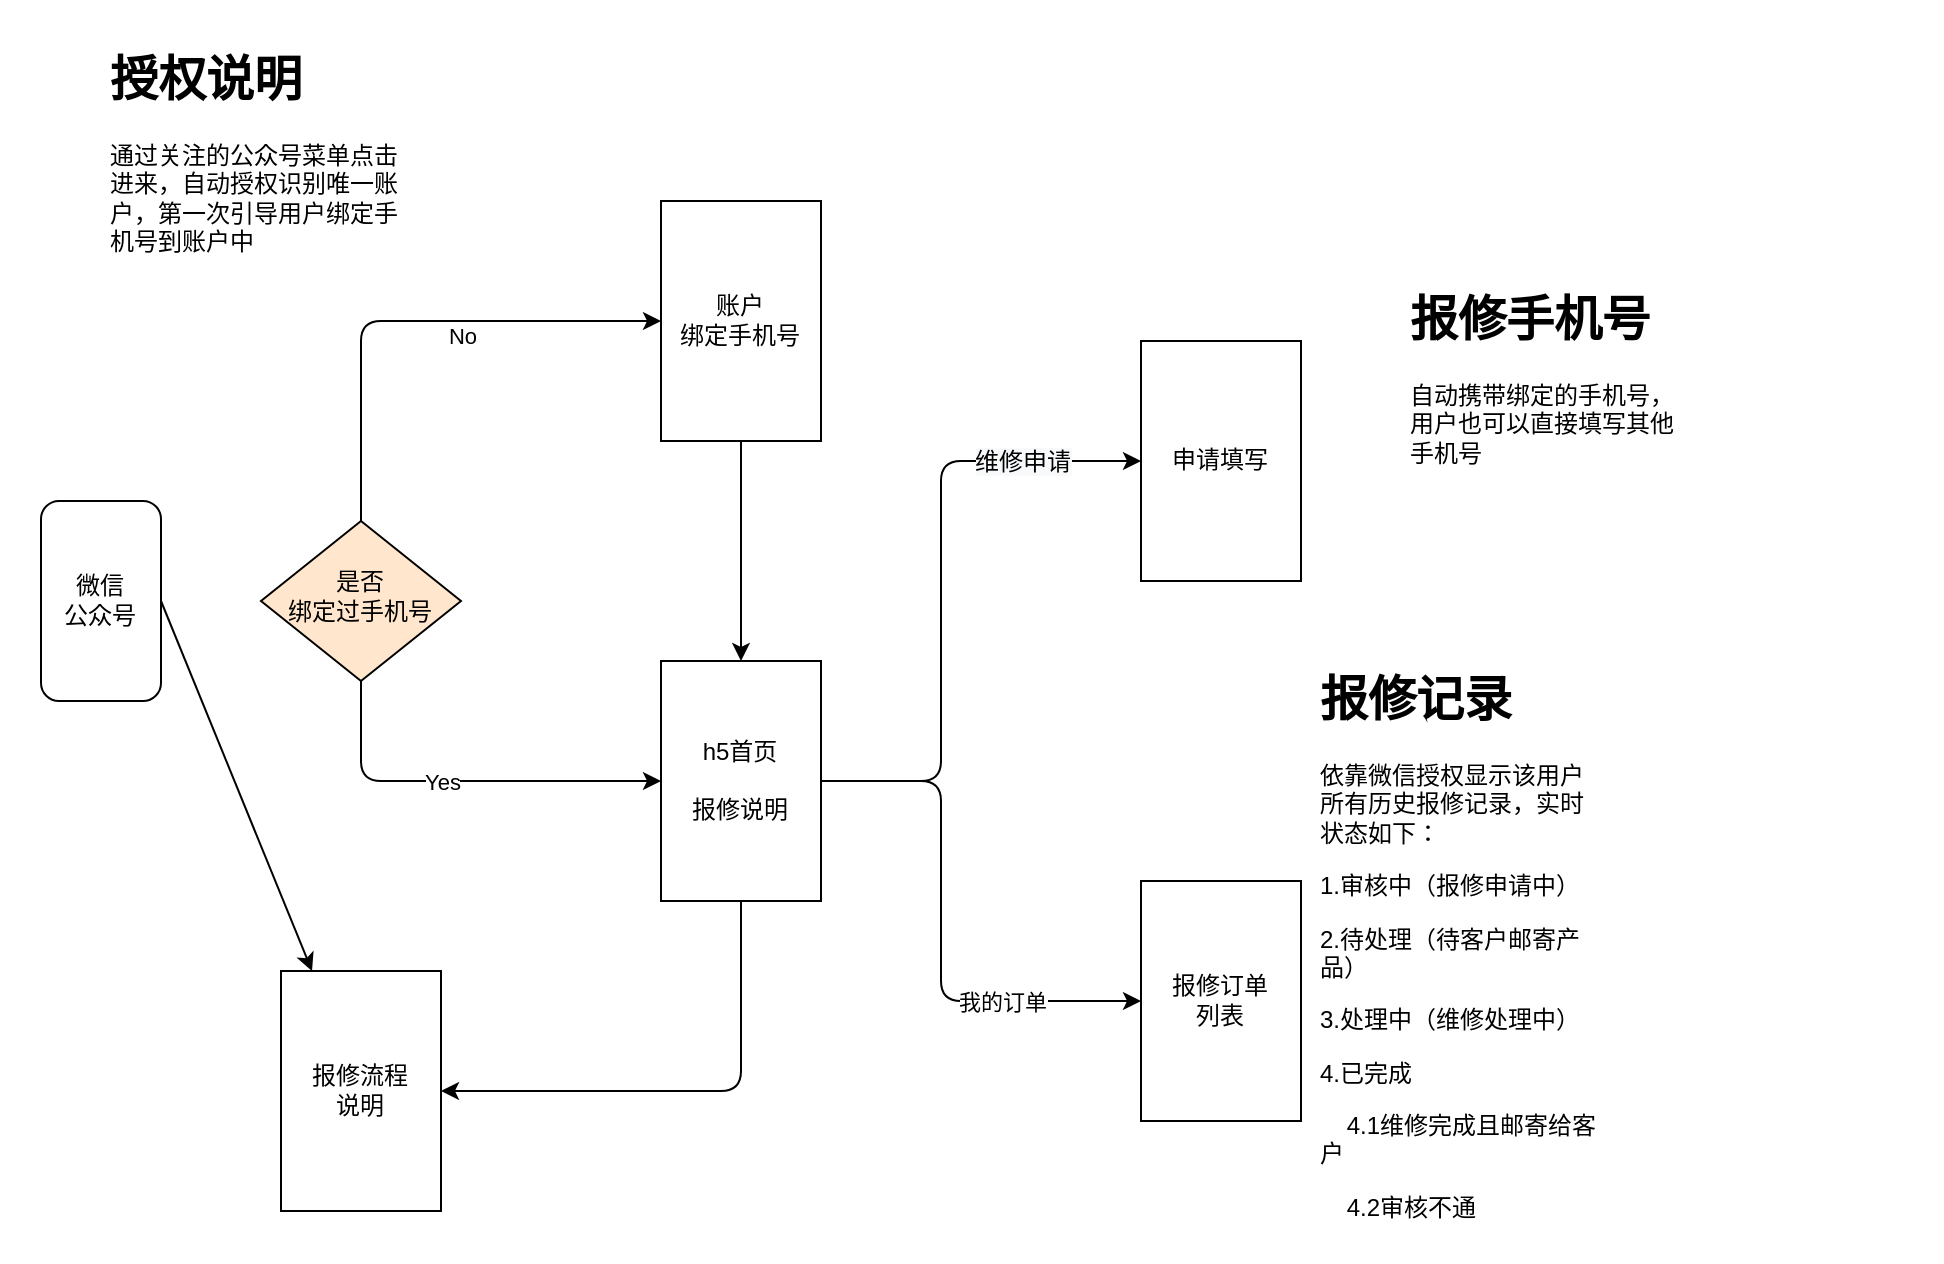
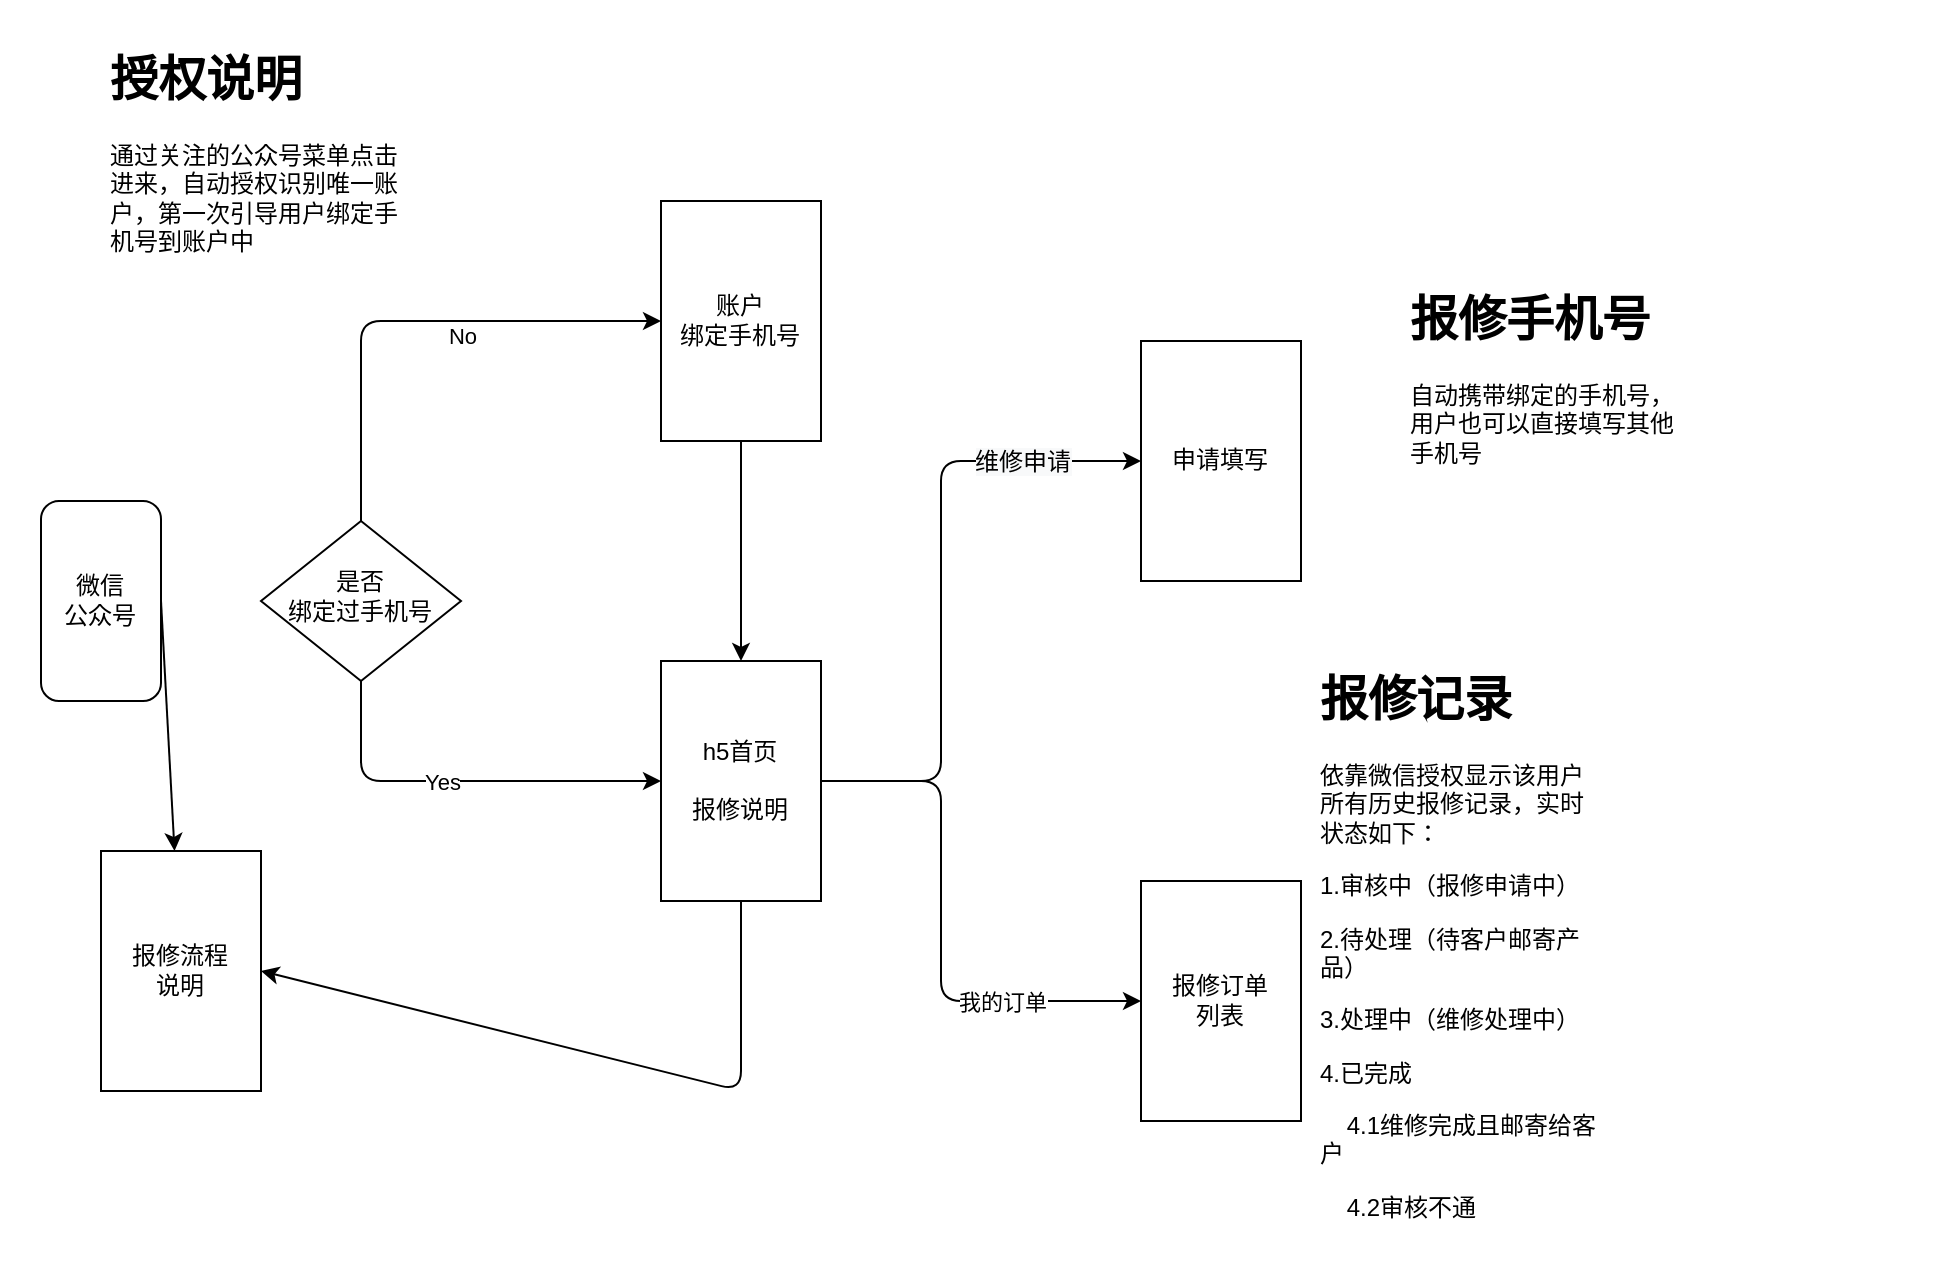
- <mxCell id="6" value="是否&lt;br&gt;绑定过手机号" style="rhombus;whiteSpace=wrap;html=1;shadow=0;fontFamily=Helvetica;fontSize=12;align=center;strokeWidth=1;spacing=6;spacingTop=-4;fillColor=#ffe6cc;" vertex="1" parent="3"><mxGeometry x="110" y="130" width="100" height="80" as="geometry" /></mxCell>
+ <mxCell id="6" value="是否&lt;br&gt;绑定过手机号" style="rhombus;whiteSpace=wrap;html=1;shadow=0;fontFamily=Helvetica;fontSize=12;align=center;strokeWidth=1;spacing=6;spacingTop=-4;" vertex="1" parent="3"><mxGeometry x="110" y="130" width="100" height="80" as="geometry" /></mxCell>
- <mxCell id="14" value="报修流程&lt;br&gt;说明" style="rounded=0;whiteSpace=wrap;html=1;" vertex="1" parent="3"><mxGeometry x="120" y="355" width="80" height="120" as="geometry" /></mxCell>
+ <mxCell id="14" value="报修流程&lt;br&gt;说明" style="rounded=0;whiteSpace=wrap;html=1;" vertex="1" parent="3"><mxGeometry x="30" y="295" width="80" height="120" as="geometry" /></mxCell>
